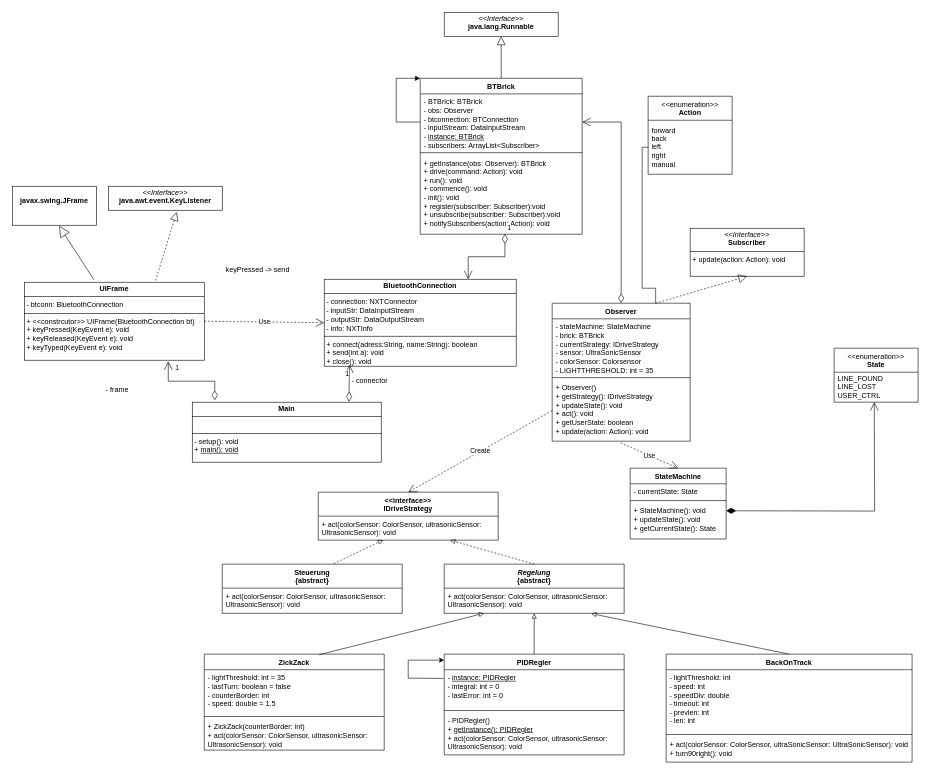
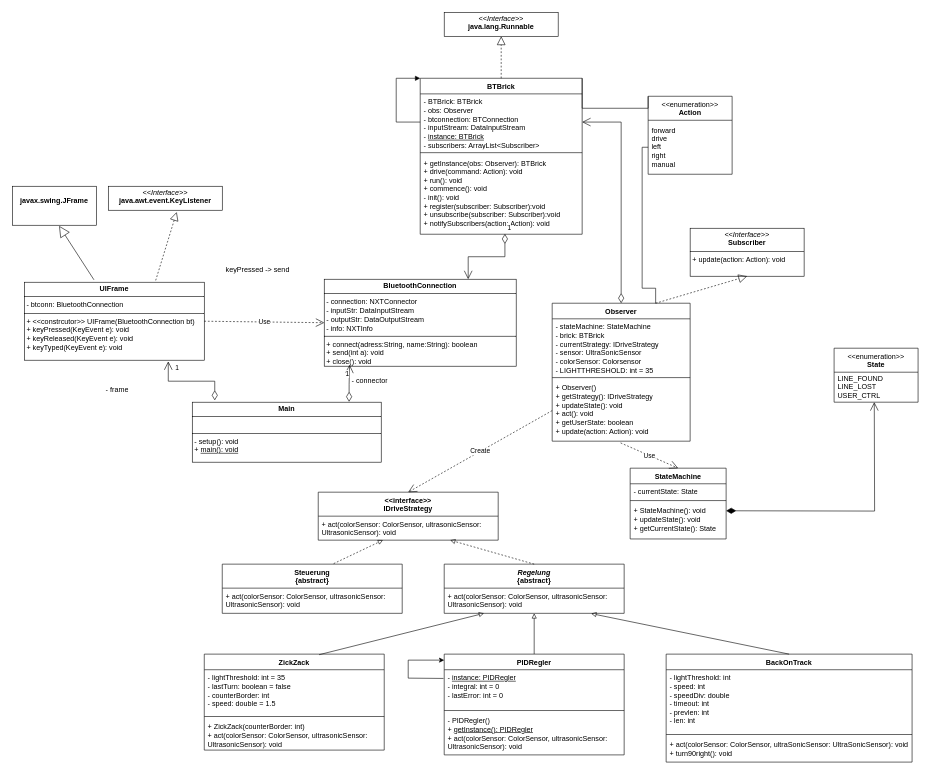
- <mxCell id="63" value="" style="endArrow=block;dashed=0;endFill=0;endSize=12;html=1;rounded=0;exitX=0.5;exitY=0;exitDx=0;exitDy=0;entryX=0.5;entryY=1;entryDx=0;entryDy=0;" parent="1" source="2" target="62" edge="1"><mxGeometry width="160" relative="1" as="geometry"><mxPoint x="269" y="477" as="sourcePoint" /><mxPoint x="304" y="363" as="targetPoint" /></mxGeometry></mxCell>
+ <mxCell id="63" value="" style="endArrow=block;dashed=1;endFill=0;endSize=12;html=1;rounded=0;exitX=0.5;exitY=0;exitDx=0;exitDy=0;entryX=0.5;entryY=1;entryDx=0;entryDy=0;" parent="1" source="2" target="62" edge="1"><mxGeometry width="160" relative="1" as="geometry"><mxPoint x="269" y="477" as="sourcePoint" /><mxPoint x="304" y="363" as="targetPoint" /></mxGeometry></mxCell>
+ <mxCell id="66" value="" style="endArrow=none;html=1;edgeStyle=orthogonalEdgeStyle;rounded=0;exitX=1;exitY=0;exitDx=0;exitDy=0;entryX=0;entryY=0;entryDx=0;entryDy=0;" parent="1" source="2" target="60" edge="1"><mxGeometry relative="1" as="geometry"><mxPoint x="940" y="520" as="sourcePoint" /><mxPoint x="1100" y="520" as="targetPoint" /><Array as="points"><mxPoint x="970" y="180" /><mxPoint x="1080" y="180" /></Array></mxGeometry></mxCell>
- <mxCell id="61" value="forward&lt;div&gt;back&lt;/div&gt;&lt;div&gt;left&lt;/div&gt;&lt;div&gt;right&lt;/div&gt;&lt;div&gt;manual&lt;/div&gt;" style="text;html=1;strokeColor=none;fillColor=none;align=left;verticalAlign=middle;spacingLeft=4;spacingRight=4;overflow=hidden;rotatable=0;points=[[0,0.5],[1,0.5]];portConstraint=eastwest;whiteSpace=wrap;" parent="60" vertex="1"><mxGeometry y="40" width="140" height="90" as="geometry" /></mxCell>
+ <mxCell id="61" value="forward&lt;div&gt;drive&lt;/div&gt;&lt;div&gt;left&lt;/div&gt;&lt;div&gt;right&lt;/div&gt;&lt;div&gt;manual&lt;/div&gt;" style="text;html=1;strokeColor=none;fillColor=none;align=left;verticalAlign=middle;spacingLeft=4;spacingRight=4;overflow=hidden;rotatable=0;points=[[0,0.5],[1,0.5]];portConstraint=eastwest;whiteSpace=wrap;" parent="60" vertex="1"><mxGeometry y="40" width="140" height="90" as="geometry" /></mxCell>
